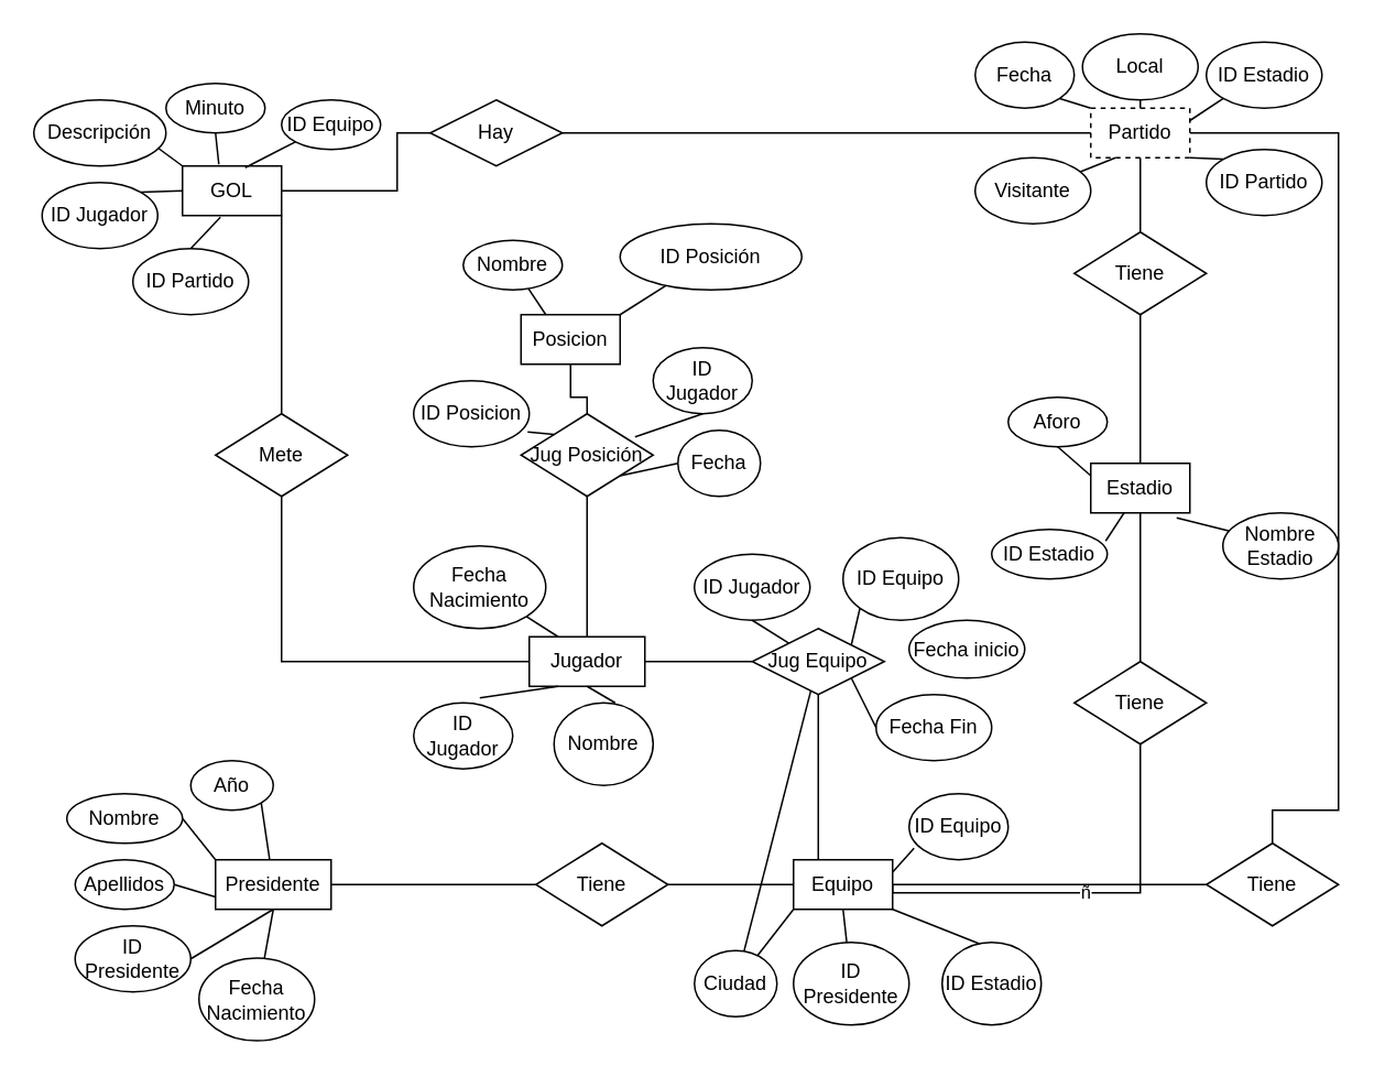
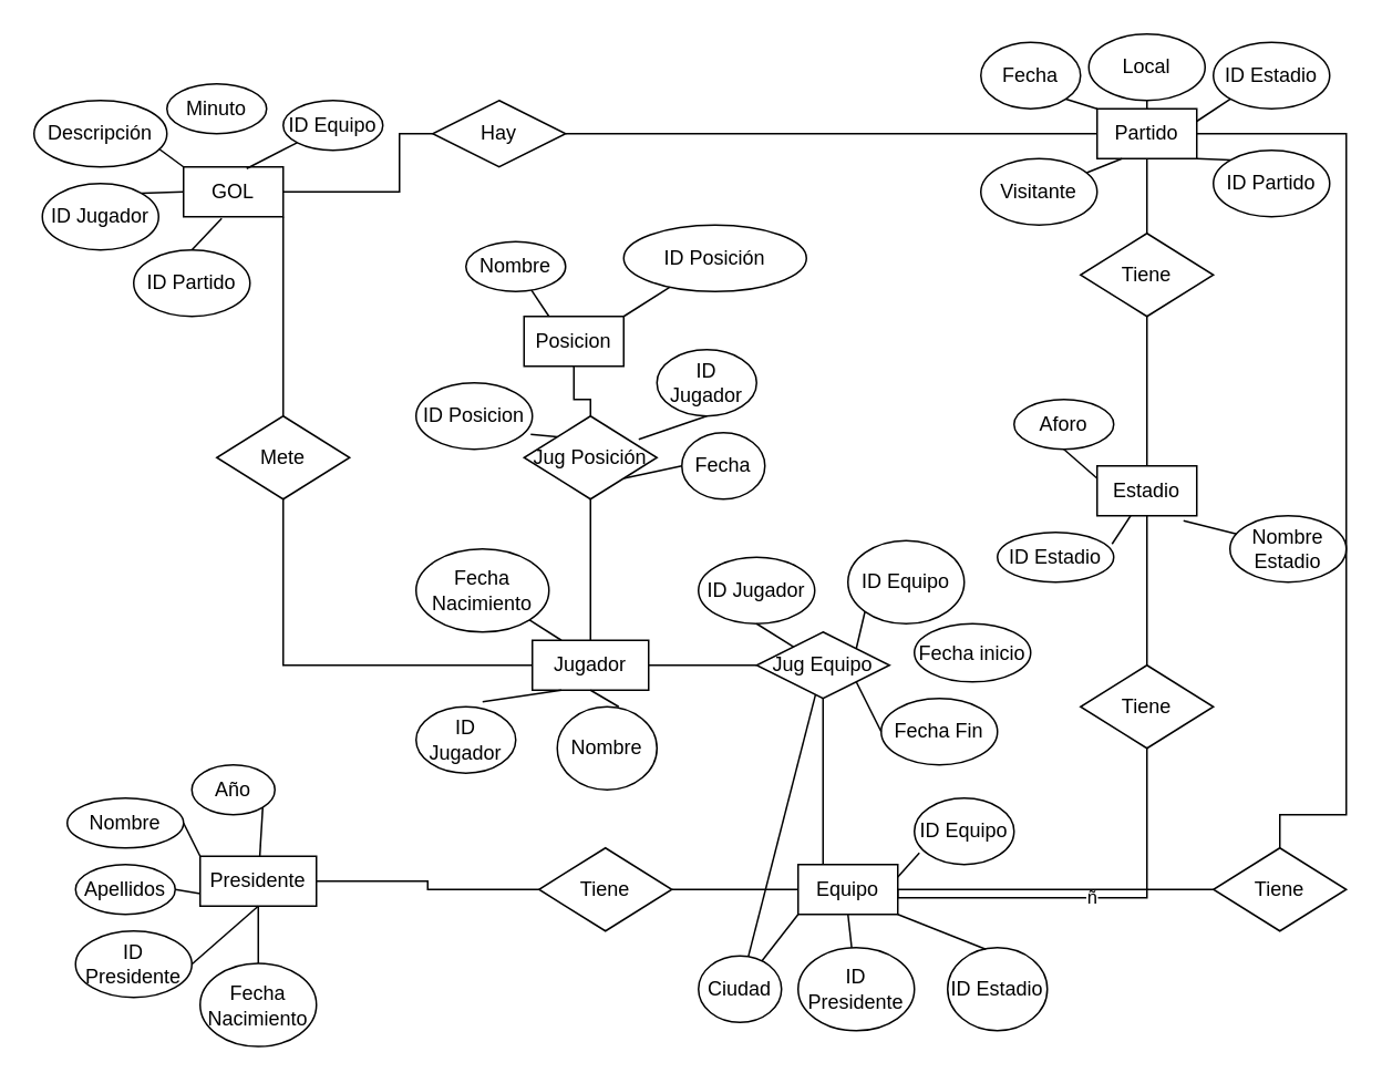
- <mxCell id="19" value="Partido" style="rounded=0;whiteSpace=wrap;html=1;dashed=1;" vertex="1" parent="1"><mxGeometry x="660" y="65" width="60" height="30" as="geometry" /></mxCell>
+ <mxCell id="19" value="Partido" style="rounded=0;whiteSpace=wrap;html=1;" vertex="1" parent="1"><mxGeometry x="660" y="65" width="60" height="30" as="geometry" /></mxCell>
- <mxCell id="12" value="" style="endArrow=none;html=1;rounded=0;exitX=0.5;exitY=1;exitDx=0;exitDy=0;entryX=0.367;entryY=-0.033;entryDx=0;entryDy=0;entryPerimeter=0;" edge="1" parent="1" source="4" target="3"><mxGeometry width="50" height="50" relative="1" as="geometry"><mxPoint x="380" y="380" as="sourcePoint" /><mxPoint x="430" y="330" as="targetPoint" /></mxGeometry></mxCell>
- <mxCell id="26" value="Presidente" style="rounded=0;whiteSpace=wrap;html=1;" vertex="1" parent="1"><mxGeometry x="130" y="520" width="70" height="30" as="geometry" /></mxCell>
+ <mxCell id="26" value="Presidente" style="rounded=0;whiteSpace=wrap;html=1;" vertex="1" parent="1"><mxGeometry x="120" y="515" width="70" height="30" as="geometry" /></mxCell>
